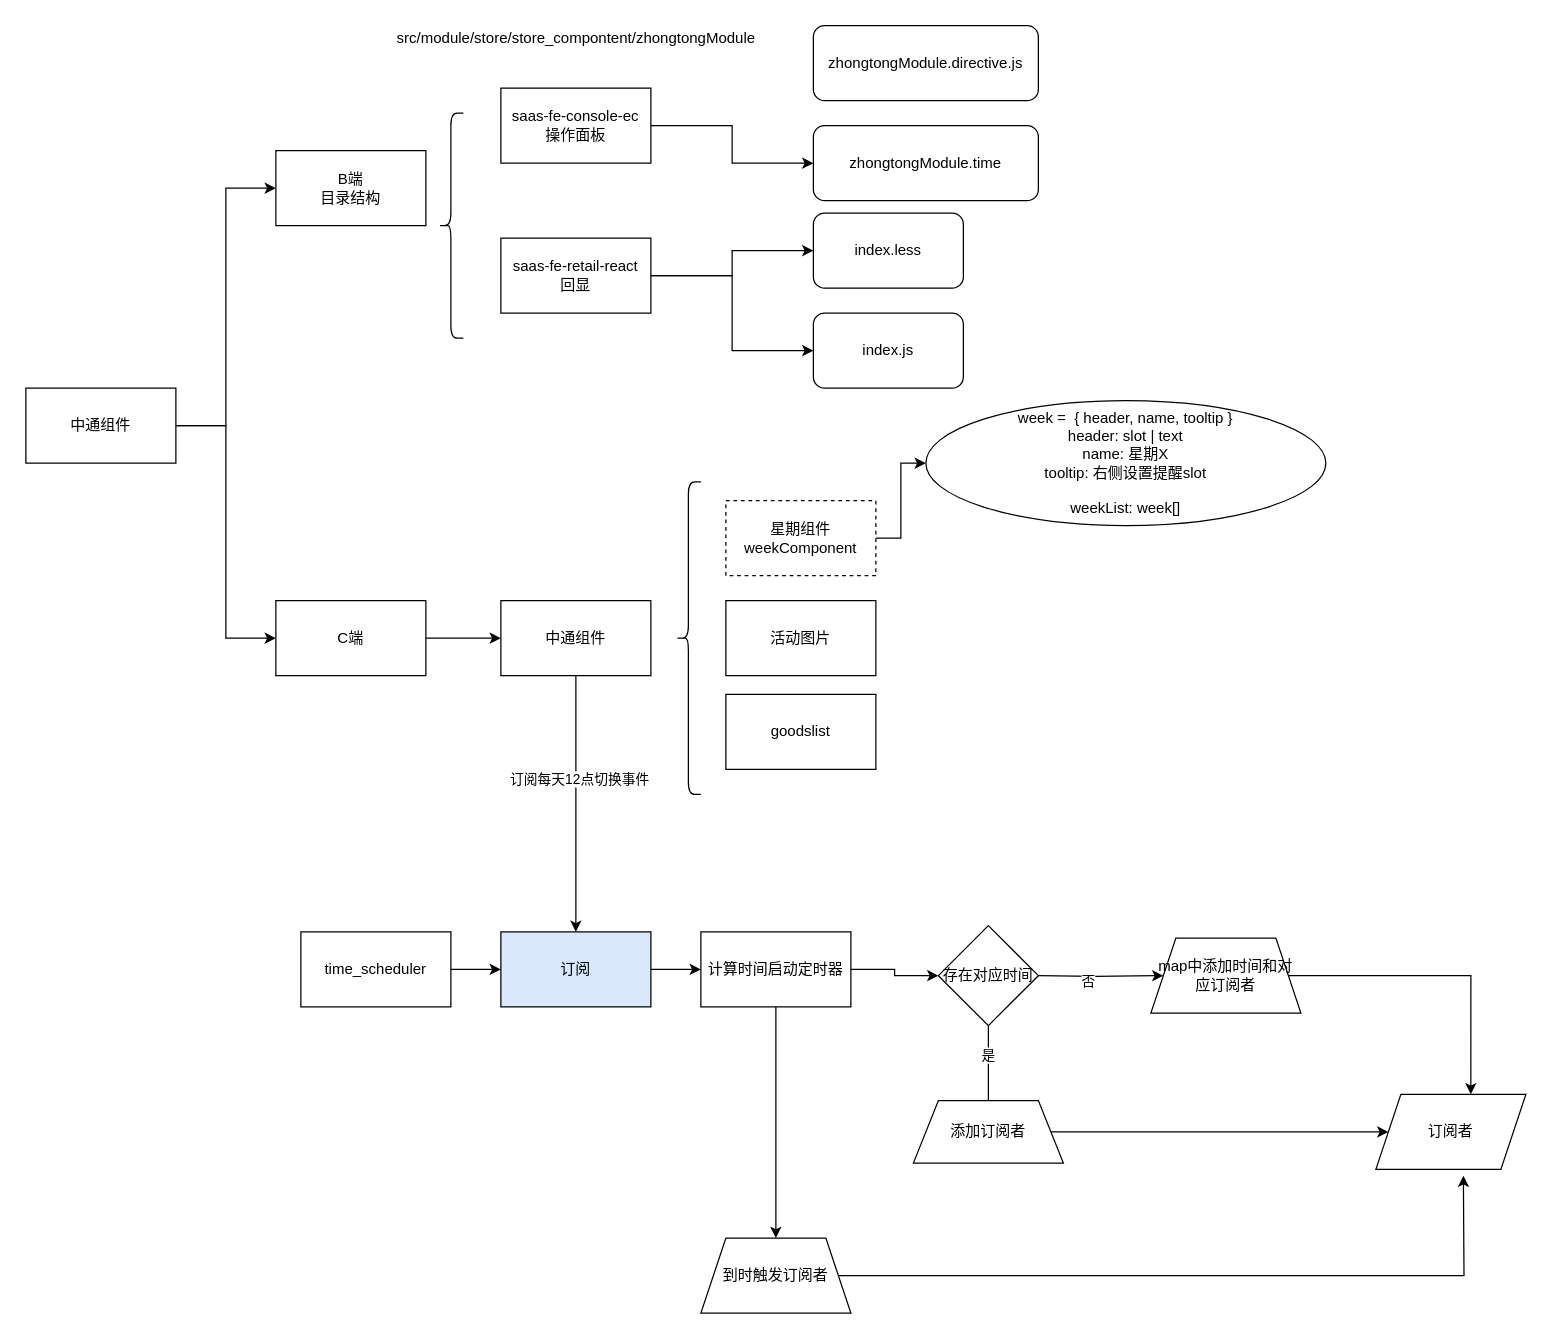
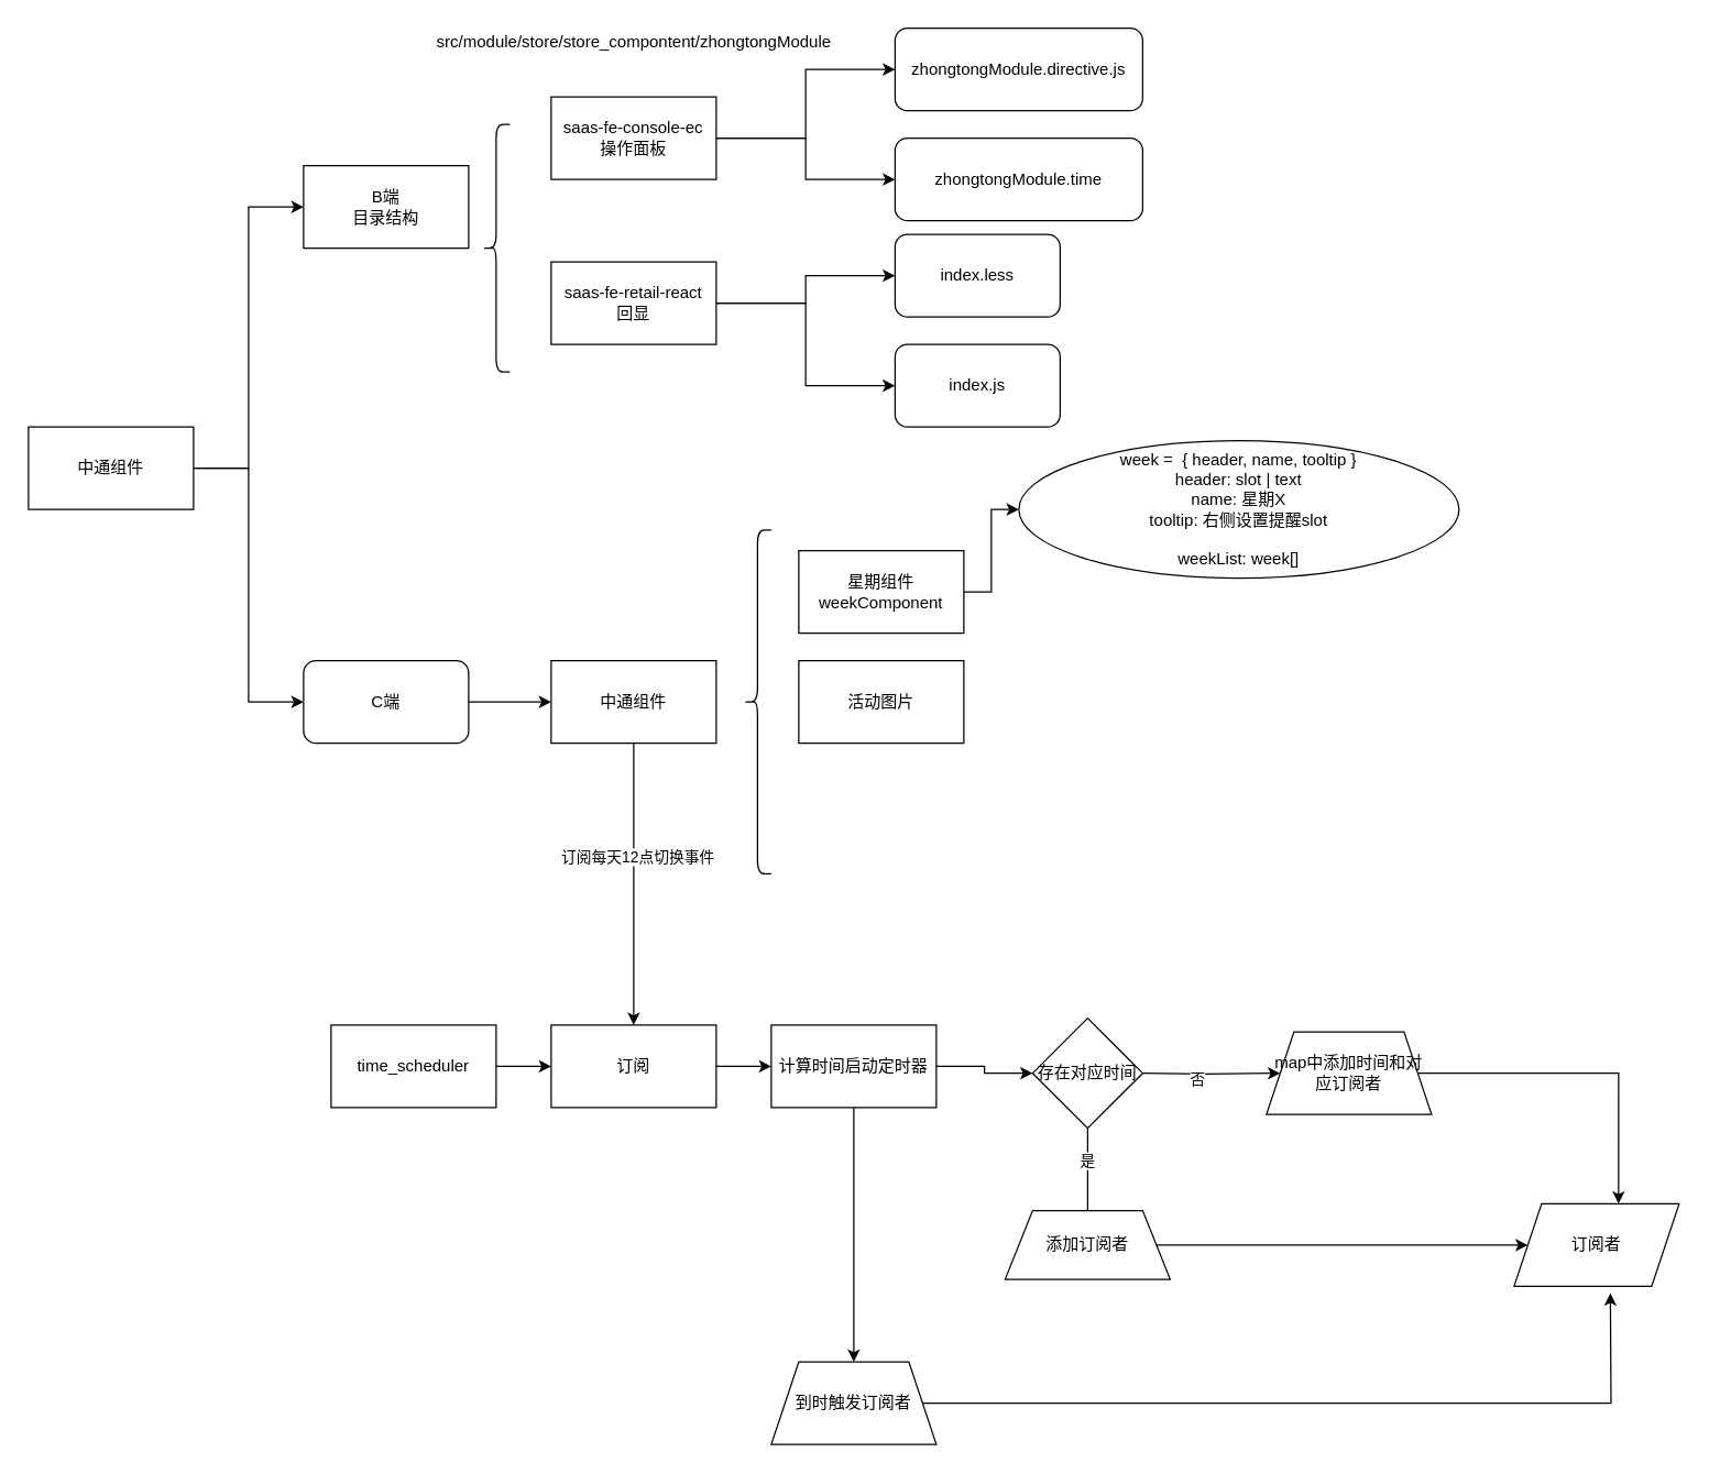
+ <mxCell id="9" style="edgeStyle=orthogonalEdgeStyle;rounded=0;orthogonalLoop=1;jettySize=auto;html=1;entryX=0;entryY=0.5;entryDx=0;entryDy=0;" edge="1" parent="1" source="11" target="16"><mxGeometry relative="1" as="geometry" /></mxCell>
- <mxCell id="22" value="星期组件&lt;br&gt;weekComponent" style="rounded=0;whiteSpace=wrap;html=1;dashed=1;" vertex="1" parent="1"><mxGeometry x="580" y="400" width="120" height="60" as="geometry" /></mxCell>
+ <mxCell id="22" value="星期组件&lt;br&gt;weekComponent" style="rounded=0;whiteSpace=wrap;html=1;" vertex="1" parent="1"><mxGeometry x="580" y="400" width="120" height="60" as="geometry" /></mxCell>
- <mxCell id="7" value="C端" style="rounded=0;whiteSpace=wrap;html=1;" vertex="1" parent="1"><mxGeometry x="220" y="480" width="120" height="60" as="geometry" /></mxCell>
+ <mxCell id="7" value="C端" style="whiteSpace=wrap;html=1;rounded=1;" vertex="1" parent="1"><mxGeometry x="220" y="480" width="120" height="60" as="geometry" /></mxCell>
- <mxCell id="25" value="goodslist" style="rounded=0;whiteSpace=wrap;html=1;" vertex="1" parent="1"><mxGeometry x="580" y="555" width="120" height="60" as="geometry" /></mxCell>
- <mxCell id="42" value="订阅" style="rounded=0;whiteSpace=wrap;html=1;fillColor=#dae8fc;" vertex="1" parent="1"><mxGeometry x="400" y="745" width="120" height="60" as="geometry" /></mxCell>
+ <mxCell id="42" value="订阅" style="rounded=0;whiteSpace=wrap;html=1;" vertex="1" parent="1"><mxGeometry x="400" y="745" width="120" height="60" as="geometry" /></mxCell>
